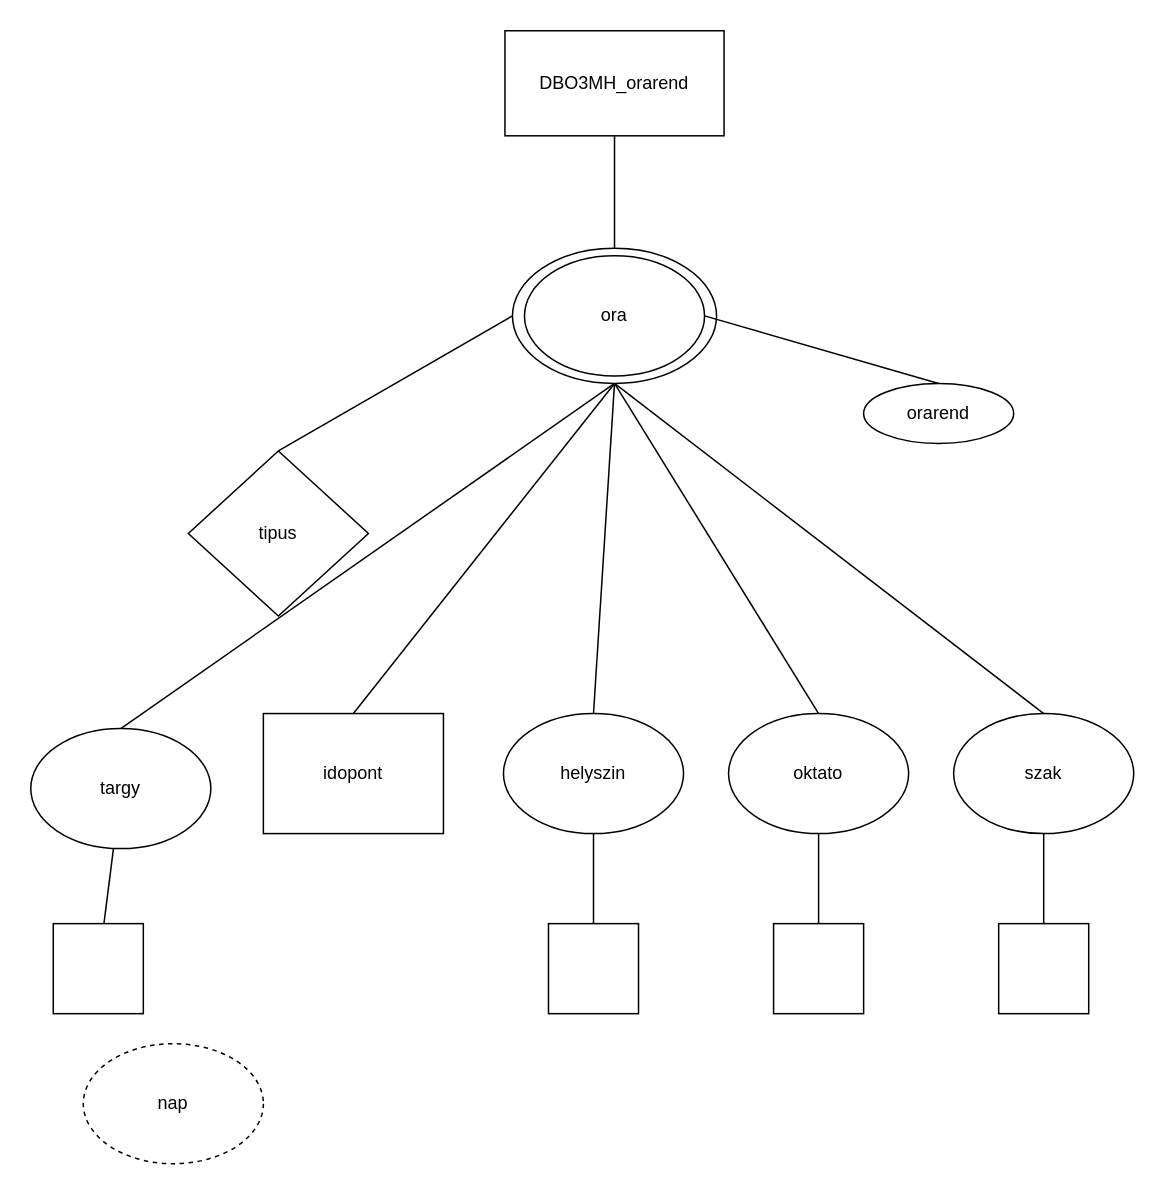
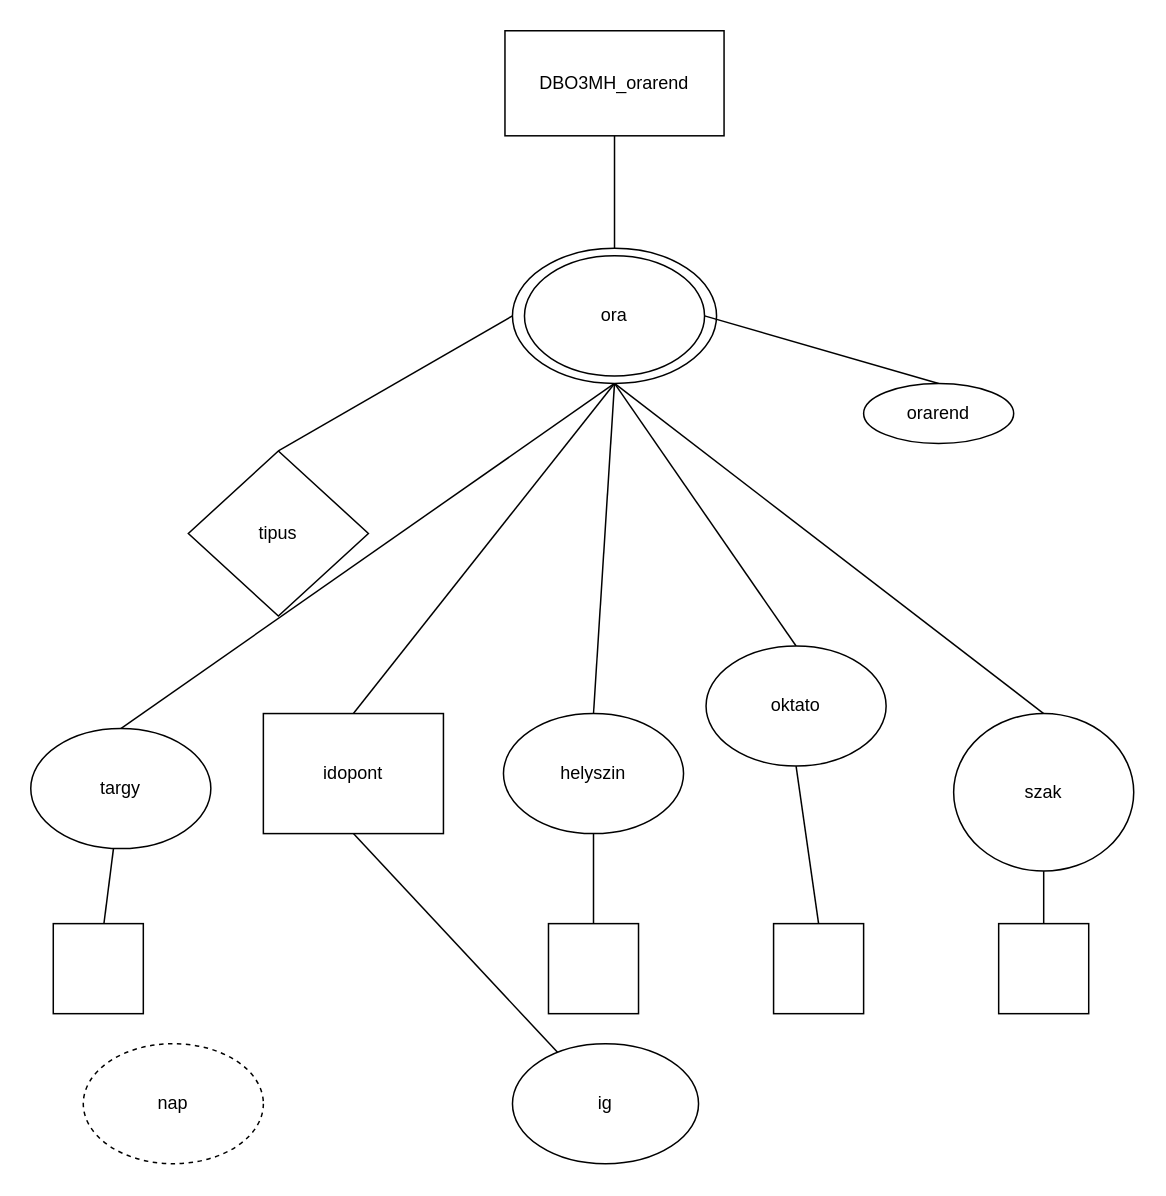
- <mxCell id="22" value="oktato" style="ellipse;whiteSpace=wrap;html=1;" parent="1" vertex="1"><mxGeometry x="485" y="475" width="120" height="80" as="geometry" /></mxCell>
+ <mxCell id="22" value="oktato" style="ellipse;whiteSpace=wrap;html=1;" parent="1" vertex="1"><mxGeometry x="470" y="430" width="120" height="80" as="geometry" /></mxCell>
- <mxCell id="16" value="szak" style="ellipse;whiteSpace=wrap;html=1;" parent="1" vertex="1"><mxGeometry x="635" y="475" width="120" height="80" as="geometry" /></mxCell>
+ <mxCell id="16" value="szak" style="ellipse;whiteSpace=wrap;html=1;" parent="1" vertex="1"><mxGeometry x="635" y="475" width="120" height="105" as="geometry" /></mxCell>
+ <mxCell id="13" value="" style="edgeStyle=none;rounded=0;orthogonalLoop=1;jettySize=auto;html=1;exitX=0.5;exitY=1;exitDx=0;exitDy=0;endArrow=none;endFill=0;" parent="1" source="14" target="28" edge="1"><mxGeometry relative="1" as="geometry"><mxPoint x="235" y="555" as="sourcePoint" /></mxGeometry></mxCell>
+ <mxCell id="28" value="ig" style="ellipse;whiteSpace=wrap;html=1;" parent="1" vertex="1"><mxGeometry x="341" y="695" width="124" height="80" as="geometry" /></mxCell>
